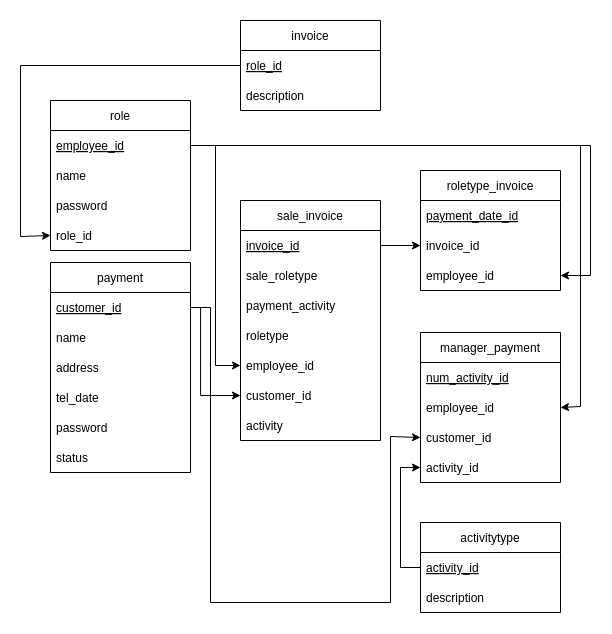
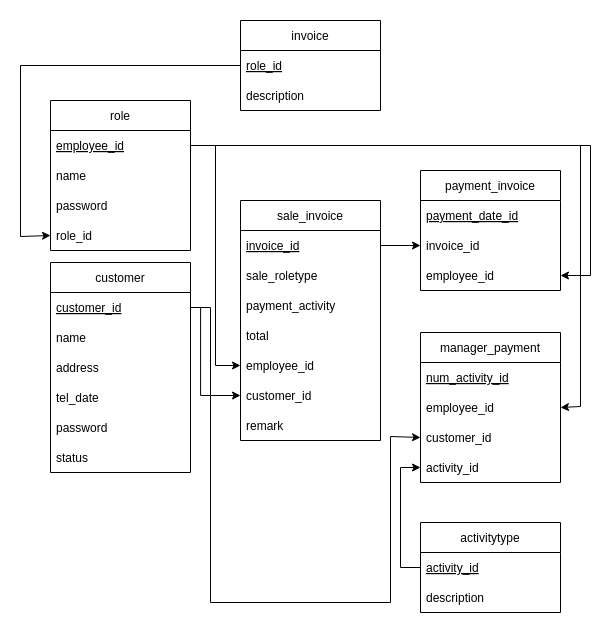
- <mxCell id="27" value="roletype_invoice" style="swimlane;fontStyle=0;childLayout=stackLayout;horizontal=1;startSize=30;horizontalStack=0;resizeParent=1;resizeParentMax=0;resizeLast=0;collapsible=1;marginBottom=0;" parent="1" vertex="1"><mxGeometry x="420" y="170" width="140" height="120" as="geometry" /></mxCell>
+ <mxCell id="27" value="payment_invoice" style="swimlane;fontStyle=0;childLayout=stackLayout;horizontal=1;startSize=30;horizontalStack=0;resizeParent=1;resizeParentMax=0;resizeLast=0;collapsible=1;marginBottom=0;" parent="1" vertex="1"><mxGeometry x="420" y="170" width="140" height="120" as="geometry" /></mxCell>
- <mxCell id="2" value="payment" style="swimlane;fontStyle=0;childLayout=stackLayout;horizontal=1;startSize=30;horizontalStack=0;resizeParent=1;resizeParentMax=0;resizeLast=0;collapsible=1;marginBottom=0;" parent="1" vertex="1"><mxGeometry x="50" y="262" width="140" height="210" as="geometry" /></mxCell>
+ <mxCell id="2" value="customer" style="swimlane;fontStyle=0;childLayout=stackLayout;horizontal=1;startSize=30;horizontalStack=0;resizeParent=1;resizeParentMax=0;resizeLast=0;collapsible=1;marginBottom=0;" parent="1" vertex="1"><mxGeometry x="50" y="262" width="140" height="210" as="geometry" /></mxCell>
- <mxCell id="22" value="roletype" style="text;strokeColor=none;fillColor=none;align=left;verticalAlign=middle;spacingLeft=4;spacingRight=4;overflow=hidden;points=[[0,0.5],[1,0.5]];portConstraint=eastwest;rotatable=0;" parent="18" vertex="1"><mxGeometry y="120" width="140" height="30" as="geometry" /></mxCell>
+ <mxCell id="22" value="total" style="text;strokeColor=none;fillColor=none;align=left;verticalAlign=middle;spacingLeft=4;spacingRight=4;overflow=hidden;points=[[0,0.5],[1,0.5]];portConstraint=eastwest;rotatable=0;" parent="18" vertex="1"><mxGeometry y="120" width="140" height="30" as="geometry" /></mxCell>
- <mxCell id="25" value="activity" style="text;strokeColor=none;fillColor=none;align=left;verticalAlign=middle;spacingLeft=4;spacingRight=4;overflow=hidden;points=[[0,0.5],[1,0.5]];portConstraint=eastwest;rotatable=0;" parent="18" vertex="1"><mxGeometry y="210" width="140" height="30" as="geometry" /></mxCell>
+ <mxCell id="25" value="remark" style="text;strokeColor=none;fillColor=none;align=left;verticalAlign=middle;spacingLeft=4;spacingRight=4;overflow=hidden;points=[[0,0.5],[1,0.5]];portConstraint=eastwest;rotatable=0;" parent="18" vertex="1"><mxGeometry y="210" width="140" height="30" as="geometry" /></mxCell>
